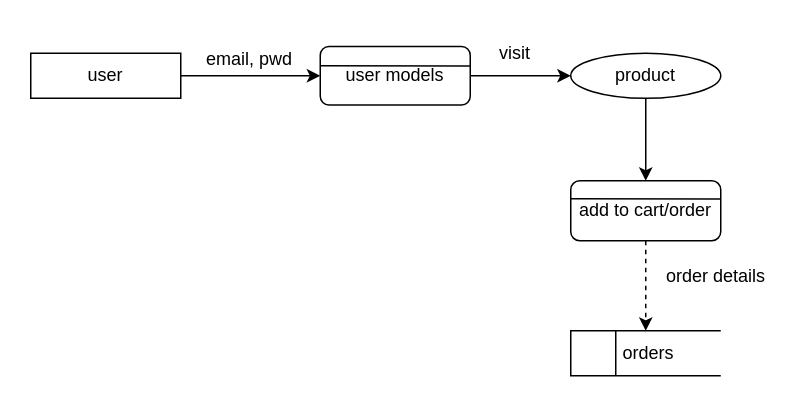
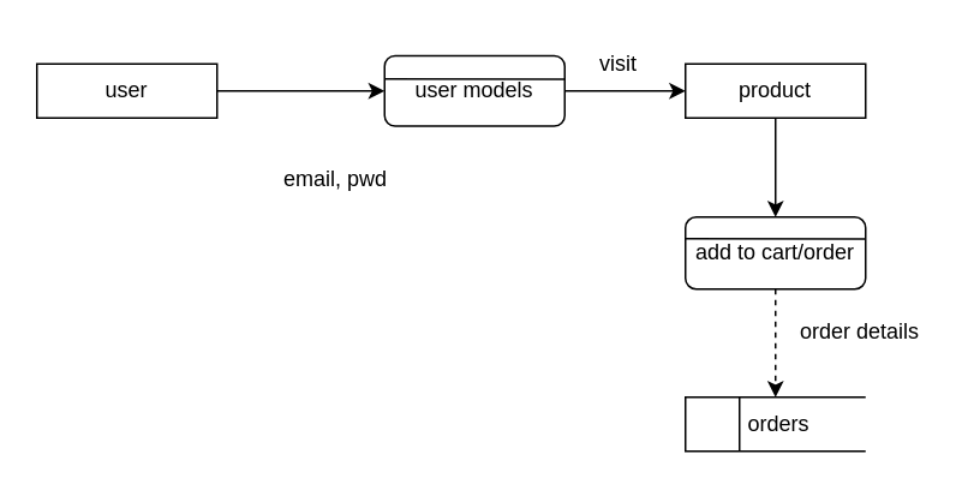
- <mxCell id="14" value="email, pwd" style="text;strokeColor=none;align=center;fillColor=none;html=1;verticalAlign=middle;whiteSpace=wrap;rounded=0;" vertex="1" parent="1"><mxGeometry x="136" y="24" width="60" height="30" as="geometry" /></mxCell>
+ <mxCell id="14" value="email, pwd" style="text;strokeColor=none;align=center;fillColor=none;html=1;verticalAlign=middle;whiteSpace=wrap;rounded=0;" vertex="1" parent="1"><mxGeometry x="156" y="84" width="60" height="30" as="geometry" /></mxCell>
- <mxCell id="7" value="product" style="ellipse;whiteSpace=wrap;html=1;" vertex="1" parent="1"><mxGeometry x="380" y="35" width="100" height="30" as="geometry" /></mxCell>
+ <mxCell id="7" value="product" style="rounded=0;whiteSpace=wrap;html=1;" vertex="1" parent="1"><mxGeometry x="380" y="35" width="100" height="30" as="geometry" /></mxCell>
